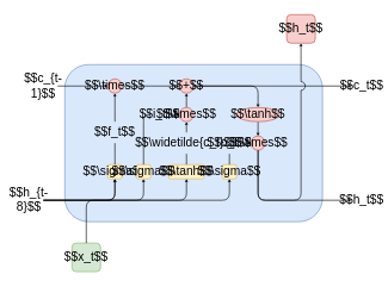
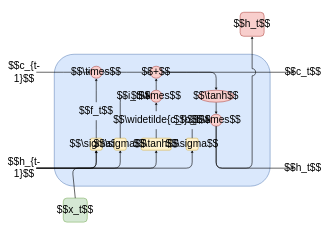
- <mxCell id="17" value="$$c_{t-1}$$" style="text;html=1;strokeColor=none;fillColor=none;align=center;verticalAlign=middle;whiteSpace=wrap;rounded=0;labelBackgroundColor=none;fontSize=17;" vertex="1" parent="1"><mxGeometry x="40" y="110" width="40" height="20" as="geometry" /></mxCell>
+ <mxCell id="17" value="$$c_{t-1}$$" style="text;html=1;strokeColor=none;fillColor=none;align=center;verticalAlign=middle;whiteSpace=wrap;rounded=0;labelBackgroundColor=none;fontSize=17;" vertex="1" parent="1"><mxGeometry x="20" y="110" width="40" height="20" as="geometry" /></mxCell>
- <mxCell id="3" value="$$h_{t-8}$$" style="text;html=1;strokeColor=none;fillColor=none;align=center;verticalAlign=middle;whiteSpace=wrap;rounded=0;labelBackgroundColor=none;fontSize=17;" vertex="1" parent="1"><mxGeometry x="20" y="270" width="40" height="20" as="geometry" /></mxCell>
+ <mxCell id="3" value="$$h_{t-1}$$" style="text;html=1;strokeColor=none;fillColor=none;align=center;verticalAlign=middle;whiteSpace=wrap;rounded=0;labelBackgroundColor=none;fontSize=17;" vertex="1" parent="1"><mxGeometry x="20" y="270" width="40" height="20" as="geometry" /></mxCell>
- <mxCell id="40" value="&lt;span&gt;$$x_t$$&lt;/span&gt;" style="rounded=1;whiteSpace=wrap;html=1;labelBackgroundColor=none;fontSize=17;fillColor=#d5e8d4;strokeColor=#82b366;" vertex="1" parent="1"><mxGeometry x="100" y="340" width="40" height="40" as="geometry" /></mxCell>
+ <mxCell id="40" value="&lt;span&gt;$$x_t$$&lt;/span&gt;" style="rounded=1;whiteSpace=wrap;html=1;labelBackgroundColor=none;fontSize=17;fillColor=#d5e8d4;strokeColor=#82b366;" vertex="1" parent="1"><mxGeometry x="105" y="330" width="40" height="40" as="geometry" /></mxCell>
